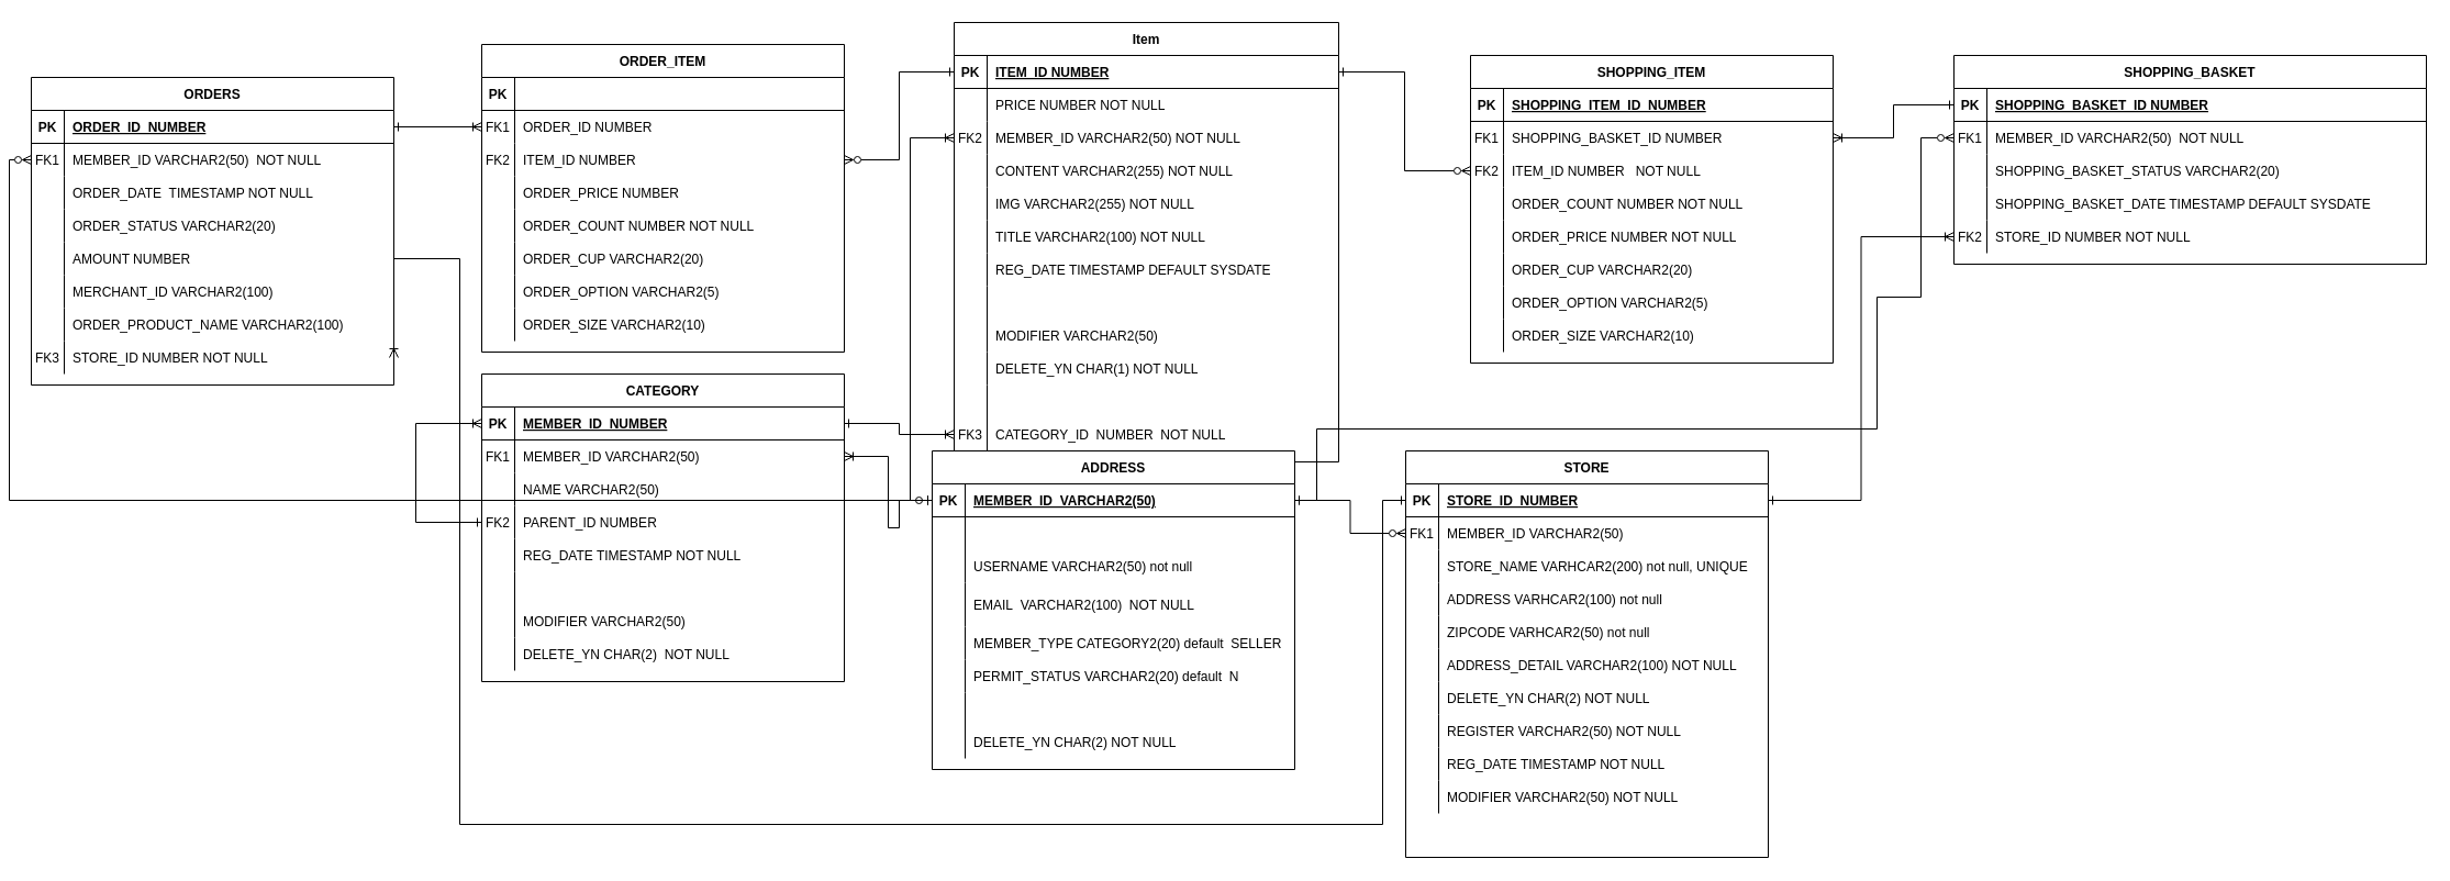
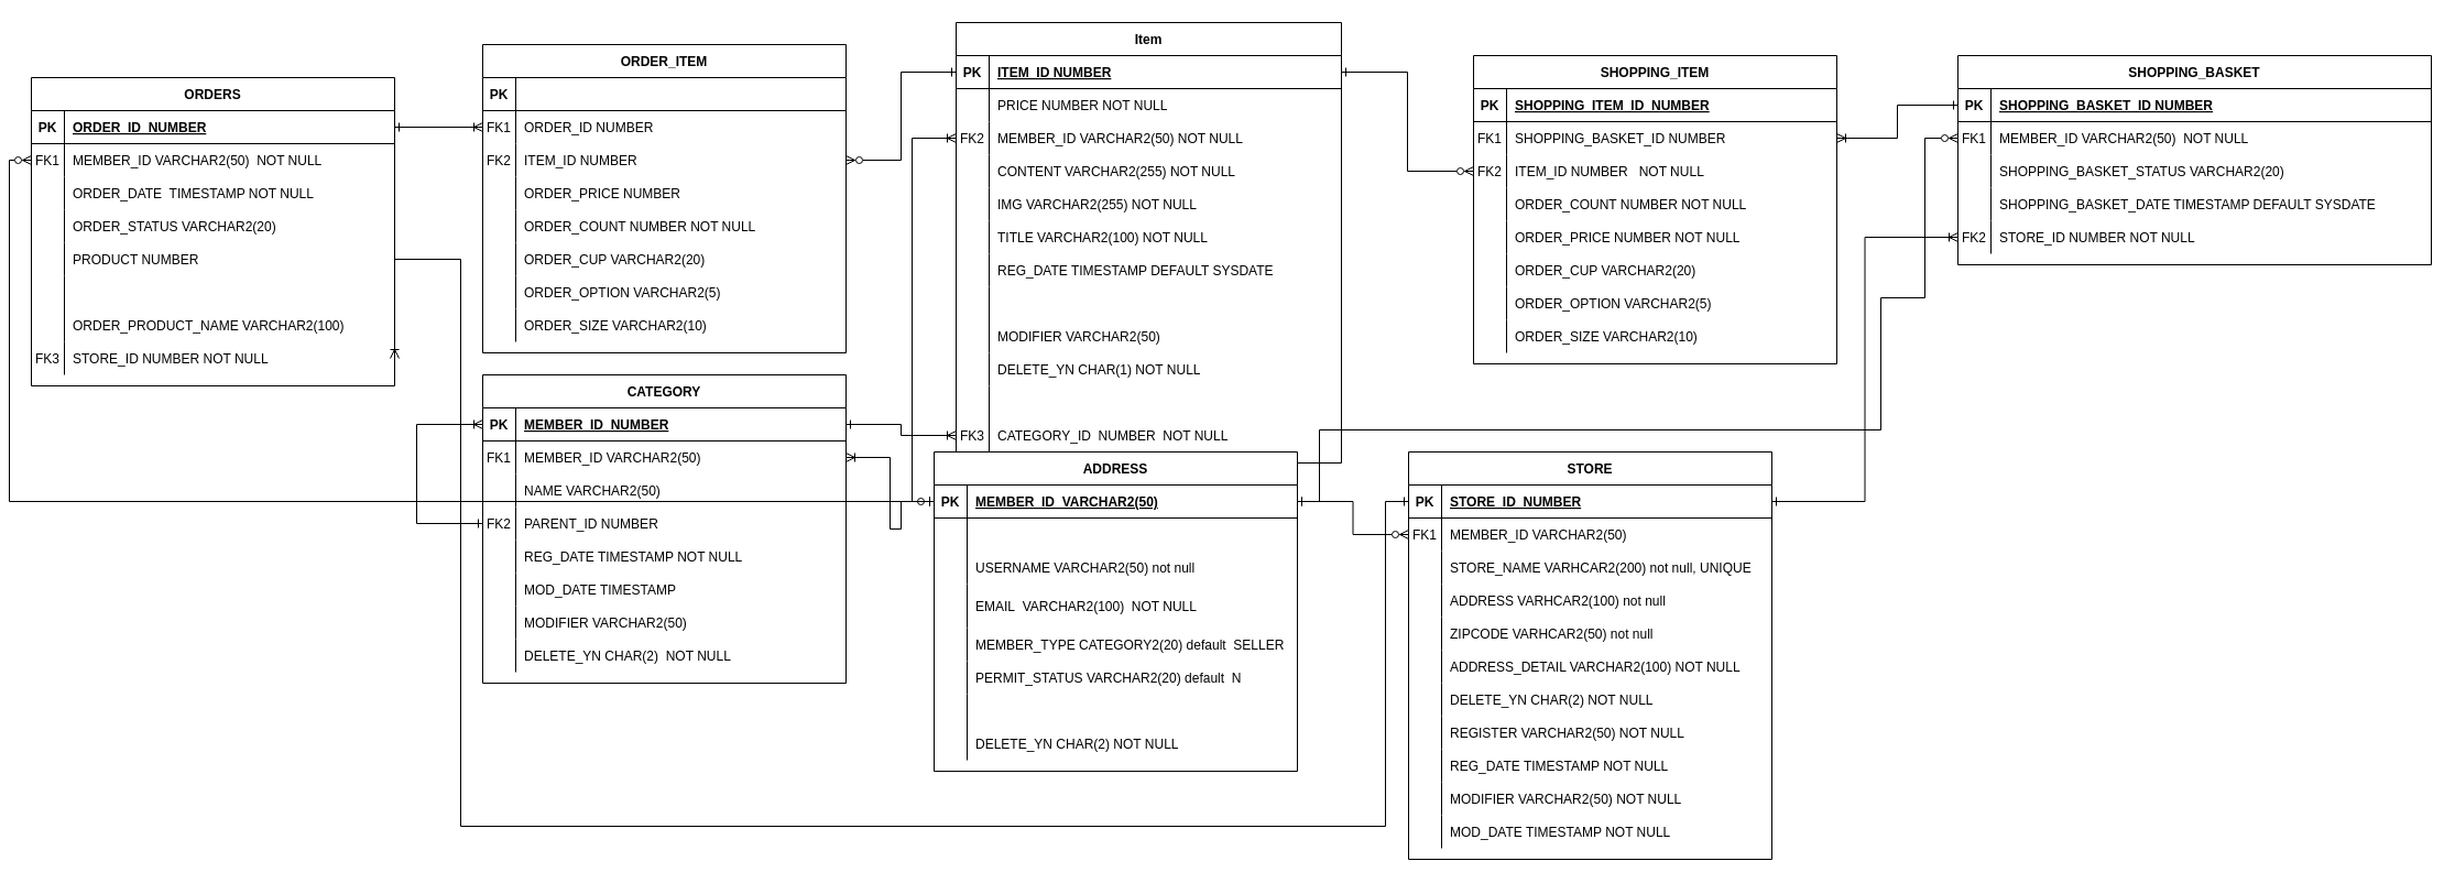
- <mxCell id="109" value="AMOUNT NUMBER" style="shape=partialRectangle;overflow=hidden;connectable=0;fillColor=none;top=0;left=0;bottom=0;right=0;align=left;spacingLeft=6;" vertex="1" parent="107"><mxGeometry x="30" width="300" height="30" as="geometry"><mxRectangle width="300" height="30" as="alternateBounds" /></mxGeometry></mxCell>
+ <mxCell id="109" value="PRODUCT NUMBER" style="shape=partialRectangle;overflow=hidden;connectable=0;fillColor=none;top=0;left=0;bottom=0;right=0;align=left;spacingLeft=6;" vertex="1" parent="107"><mxGeometry x="30" width="300" height="30" as="geometry"><mxRectangle width="300" height="30" as="alternateBounds" /></mxGeometry></mxCell>
- <mxCell id="112" value="MERCHANT_ID VARCHAR2(100)" style="shape=partialRectangle;overflow=hidden;connectable=0;fillColor=none;top=0;left=0;bottom=0;right=0;align=left;spacingLeft=6;" vertex="1" parent="110"><mxGeometry x="30" width="300" height="30" as="geometry"><mxRectangle width="300" height="30" as="alternateBounds" /></mxGeometry></mxCell>
+ <mxCell id="210" value="MOD_DATE TIMESTAMP" style="shape=partialRectangle;overflow=hidden;connectable=0;fillColor=none;top=0;left=0;bottom=0;right=0;align=left;spacingLeft=6;" vertex="1" parent="208"><mxGeometry x="30" width="300" height="30" as="geometry"><mxRectangle width="300" height="30" as="alternateBounds" /></mxGeometry></mxCell>
+ <mxCell id="70" value="MOD_DATE TIMESTAMP NOT NULL" style="shape=partialRectangle;overflow=hidden;connectable=0;fillColor=none;top=0;left=0;bottom=0;right=0;align=left;spacingLeft=6;" vertex="1" parent="68"><mxGeometry x="30" width="300" height="30" as="geometry"><mxRectangle width="300" height="30" as="alternateBounds" /></mxGeometry></mxCell>
